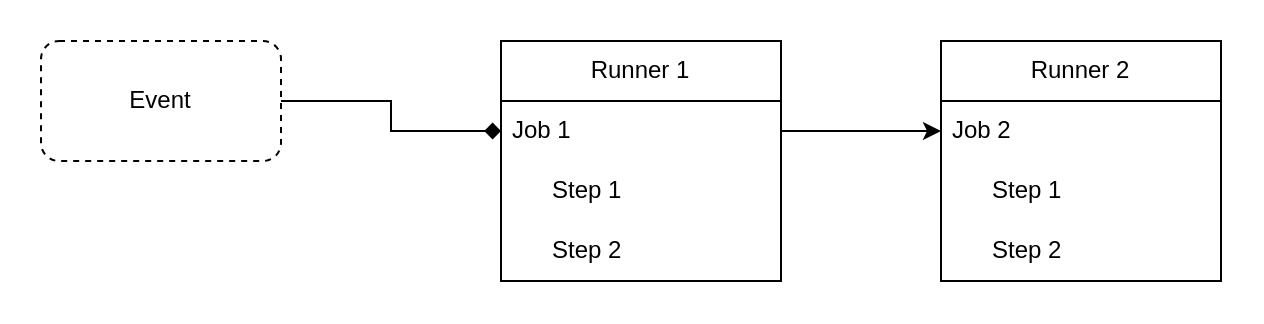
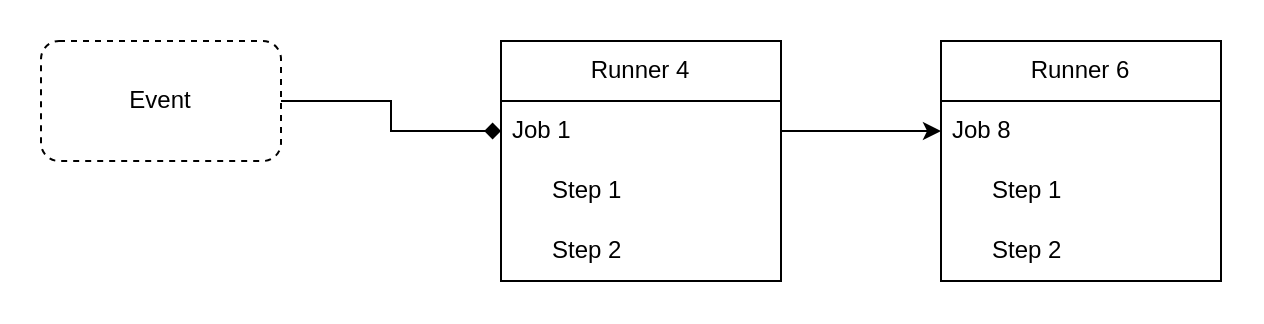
- <mxCell id="4" value="Runner 1" style="swimlane;fontStyle=0;childLayout=stackLayout;horizontal=1;startSize=30;horizontalStack=0;resizeParent=1;resizeParentMax=0;resizeLast=0;collapsible=1;marginBottom=0;whiteSpace=wrap;html=1;" vertex="1" parent="1"><mxGeometry x="250" y="20" width="140" height="120" as="geometry" /></mxCell>
+ <mxCell id="4" value="Runner 4" style="swimlane;fontStyle=0;childLayout=stackLayout;horizontal=1;startSize=30;horizontalStack=0;resizeParent=1;resizeParentMax=0;resizeLast=0;collapsible=1;marginBottom=0;whiteSpace=wrap;html=1;" vertex="1" parent="1"><mxGeometry x="250" y="20" width="140" height="120" as="geometry" /></mxCell>
- <mxCell id="8" value="Runner 2" style="swimlane;fontStyle=0;childLayout=stackLayout;horizontal=1;startSize=30;horizontalStack=0;resizeParent=1;resizeParentMax=0;resizeLast=0;collapsible=1;marginBottom=0;whiteSpace=wrap;html=1;" vertex="1" parent="1"><mxGeometry x="470" y="20" width="140" height="120" as="geometry" /></mxCell>
+ <mxCell id="8" value="Runner 6" style="swimlane;fontStyle=0;childLayout=stackLayout;horizontal=1;startSize=30;horizontalStack=0;resizeParent=1;resizeParentMax=0;resizeLast=0;collapsible=1;marginBottom=0;whiteSpace=wrap;html=1;" vertex="1" parent="1"><mxGeometry x="470" y="20" width="140" height="120" as="geometry" /></mxCell>
- <mxCell id="9" value="Job 2" style="text;strokeColor=none;fillColor=none;align=left;verticalAlign=middle;spacingLeft=4;spacingRight=4;overflow=hidden;points=[[0,0.5],[1,0.5]];portConstraint=eastwest;rotatable=0;whiteSpace=wrap;html=1;" vertex="1" parent="8"><mxGeometry y="30" width="140" height="30" as="geometry" /></mxCell>
+ <mxCell id="9" value="Job 8" style="text;strokeColor=none;fillColor=none;align=left;verticalAlign=middle;spacingLeft=4;spacingRight=4;overflow=hidden;points=[[0,0.5],[1,0.5]];portConstraint=eastwest;rotatable=0;whiteSpace=wrap;html=1;" vertex="1" parent="8"><mxGeometry y="30" width="140" height="30" as="geometry" /></mxCell>
